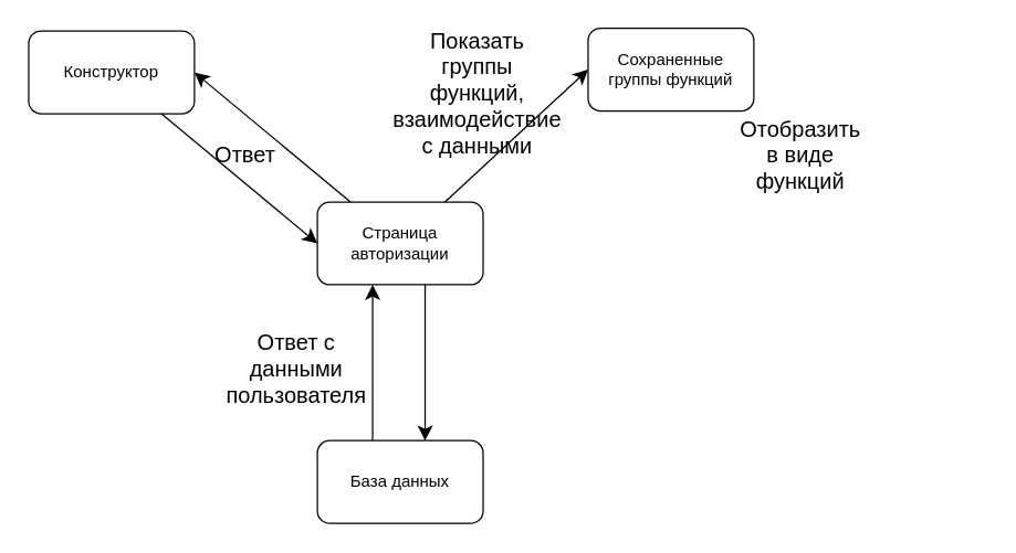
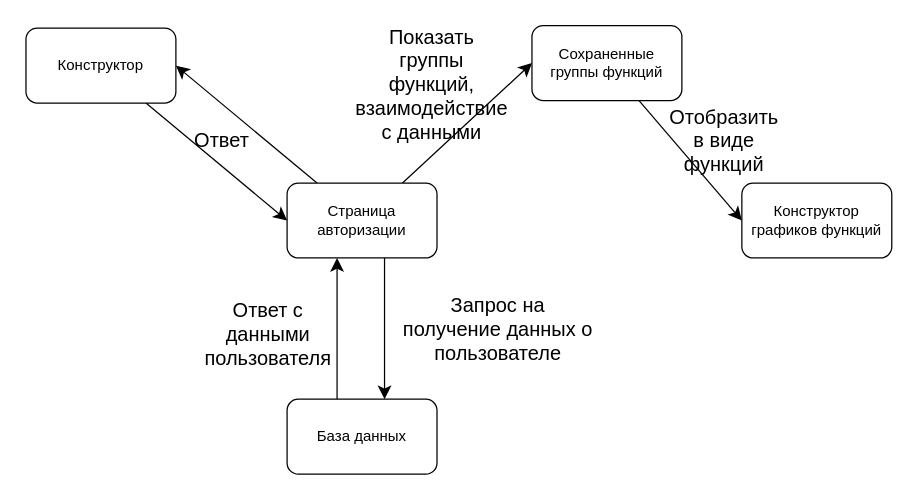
+ <mxCell id="4" style="edgeStyle=none;curved=1;rounded=0;orthogonalLoop=1;jettySize=auto;html=1;entryX=0;entryY=0.5;entryDx=0;entryDy=0;fontSize=12;startSize=8;endSize=8;" edge="1" parent="1" source="5" target="12"><mxGeometry relative="1" as="geometry" /></mxCell>
+ <mxCell id="12" value="Конструктор графиков функций" style="rounded=1;whiteSpace=wrap;html=1;" vertex="1" parent="1"><mxGeometry x="593" y="146" width="120" height="60" as="geometry" /></mxCell>
+ <mxCell id="14" value="Запрос на получение данных о пользователе" style="text;html=1;align=center;verticalAlign=middle;whiteSpace=wrap;rounded=0;fontSize=16;" vertex="1" parent="1"><mxGeometry x="319" y="248" width="158" height="30" as="geometry" /></mxCell>
